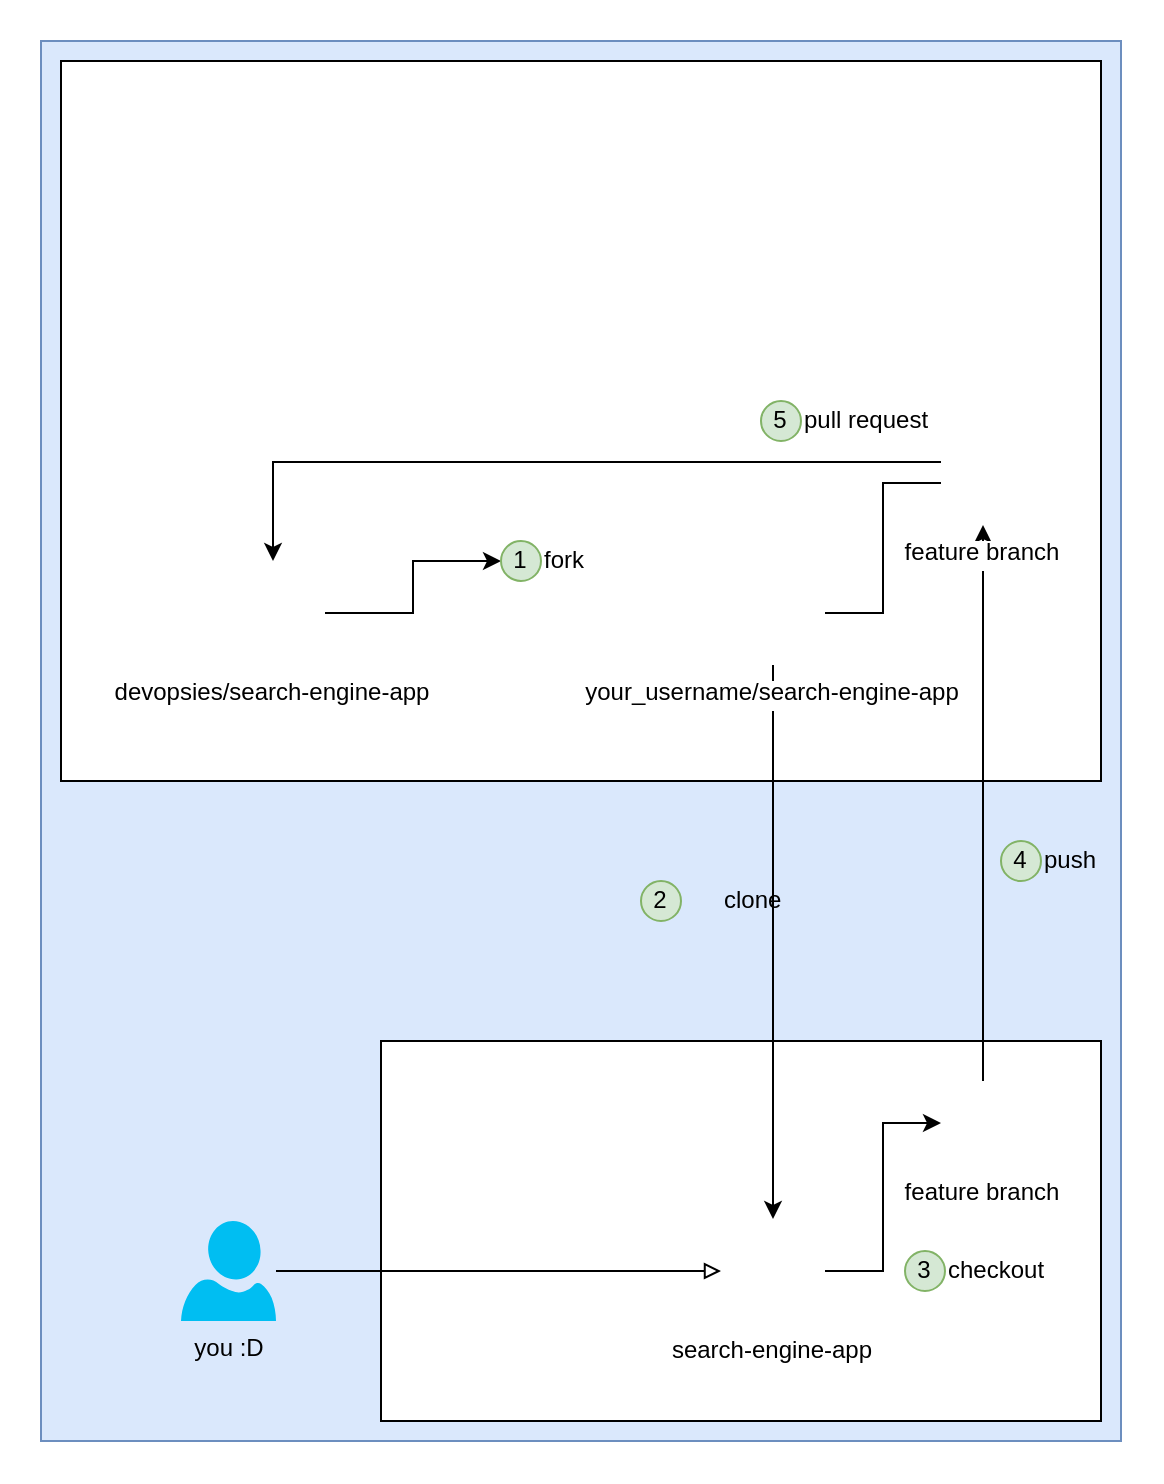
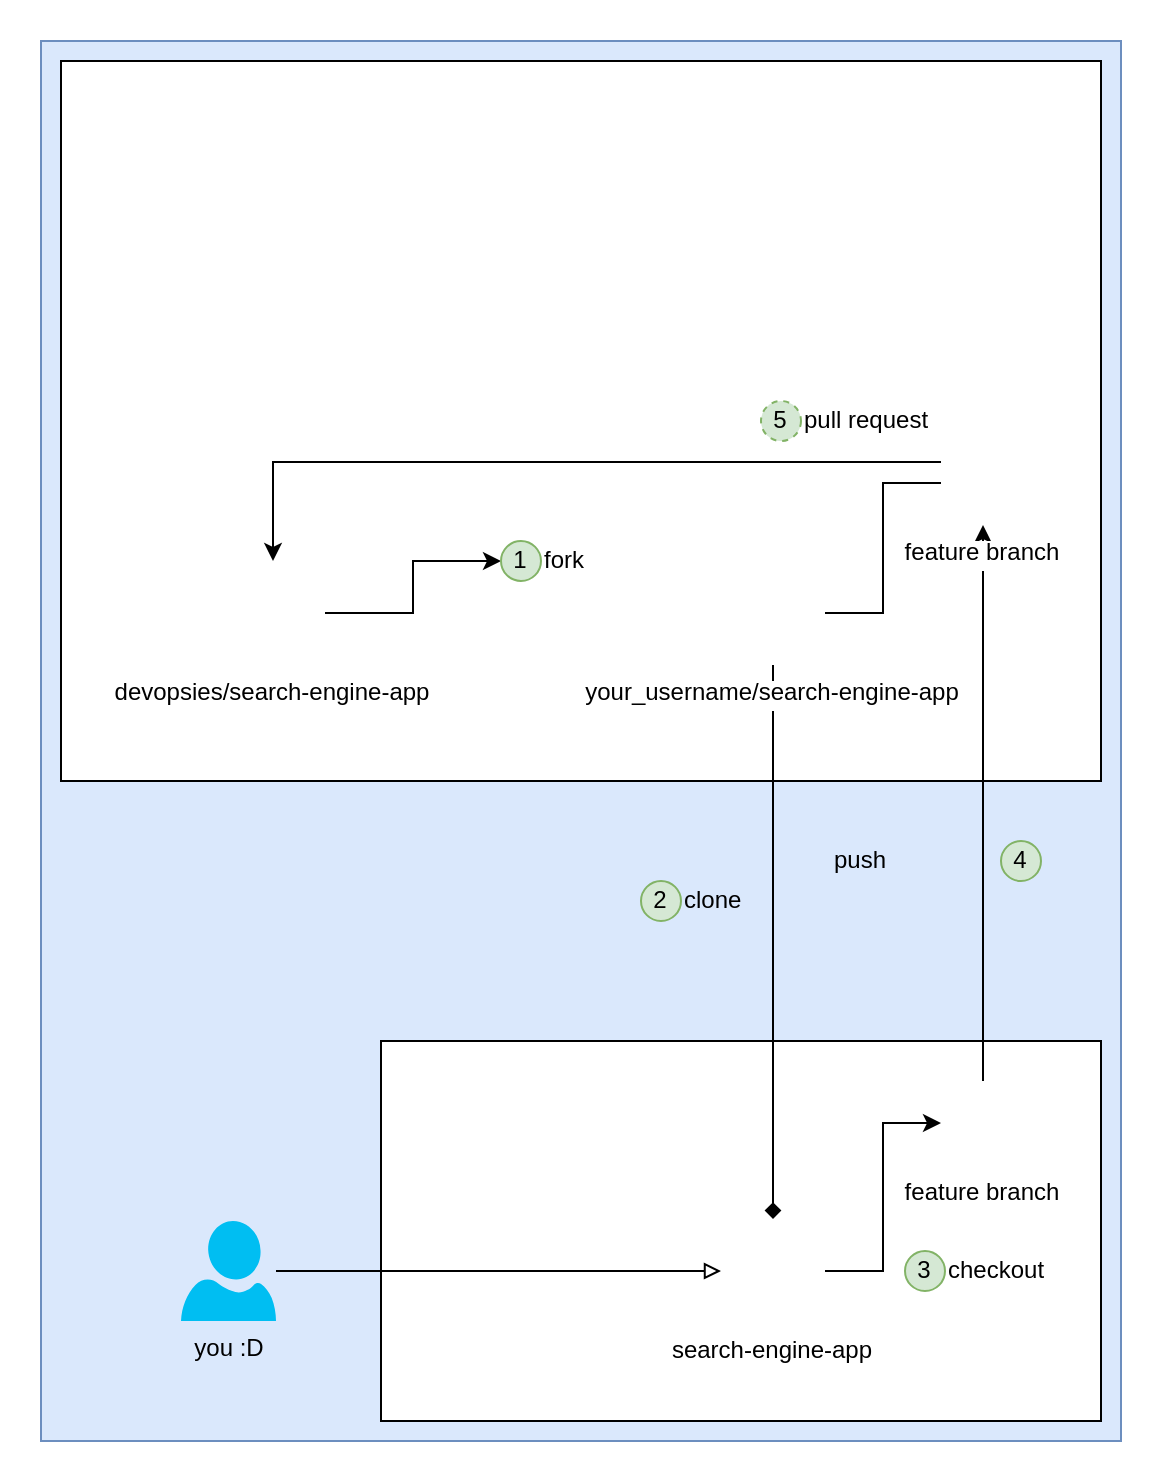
- <mxCell id="28" value="5" style="ellipse;whiteSpace=wrap;html=1;aspect=fixed;fillColor=#d5e8d4;strokeColor=#82b366;" parent="1" vertex="1"><mxGeometry x="380" y="200" width="20" height="20" as="geometry" /></mxCell>
+ <mxCell id="28" value="5" style="ellipse;whiteSpace=wrap;html=1;aspect=fixed;fillColor=#d5e8d4;strokeColor=#82b366;dashed=1;" parent="1" vertex="1"><mxGeometry x="380" y="200" width="20" height="20" as="geometry" /></mxCell>
- <mxCell id="27" value="push" style="text;html=1;align=left;verticalAlign=middle;resizable=0;points=[];autosize=1;strokeColor=none;fillColor=none;" parent="1" vertex="1"><mxGeometry x="520" y="420" width="40" height="20" as="geometry" /></mxCell>
+ <mxCell id="27" value="push" style="text;html=1;align=left;verticalAlign=middle;resizable=0;points=[];autosize=1;strokeColor=none;fillColor=none;" parent="1" vertex="1"><mxGeometry x="415" y="420" width="40" height="20" as="geometry" /></mxCell>
- <mxCell id="23" value="clone" style="text;html=1;align=left;verticalAlign=middle;resizable=0;points=[];autosize=1;strokeColor=none;fillColor=none;" parent="1" vertex="1"><mxGeometry x="360" y="440" width="40" height="20" as="geometry" /></mxCell>
+ <mxCell id="23" value="clone" style="text;html=1;align=left;verticalAlign=middle;resizable=0;points=[];autosize=1;strokeColor=none;fillColor=none;" parent="1" vertex="1"><mxGeometry x="340" y="440" width="40" height="20" as="geometry" /></mxCell>
- <mxCell id="9" style="edgeStyle=orthogonalEdgeStyle;rounded=0;orthogonalLoop=1;jettySize=auto;html=1;entryX=0.5;entryY=0;entryDx=0;entryDy=0;" parent="1" source="10" target="12" edge="1"><mxGeometry relative="1" as="geometry" /></mxCell>
+ <mxCell id="9" style="edgeStyle=orthogonalEdgeStyle;rounded=0;orthogonalLoop=1;jettySize=auto;html=1;entryX=0.5;entryY=0;entryDx=0;entryDy=0;endArrow=diamond;" parent="1" source="10" target="12" edge="1"><mxGeometry relative="1" as="geometry" /></mxCell>
